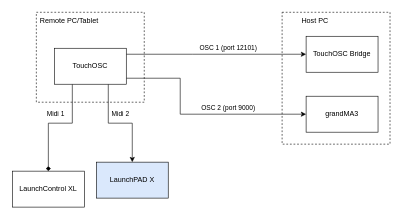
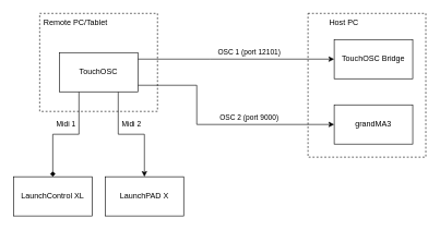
- <mxCell id="10" value="LaunchPAD X" style="rounded=0;whiteSpace=wrap;html=1;fillColor=#dae8fc;" vertex="1" parent="1"><mxGeometry x="160" y="270" width="120" height="60" as="geometry" /></mxCell>
+ <mxCell id="10" value="LaunchPAD X" style="rounded=0;whiteSpace=wrap;html=1;" vertex="1" parent="1"><mxGeometry x="160" y="270" width="120" height="60" as="geometry" /></mxCell>
- <mxCell id="9" value="&lt;div&gt;LaunchControl XL&lt;/div&gt;" style="rounded=0;whiteSpace=wrap;html=1;" vertex="1" parent="1"><mxGeometry x="20" y="285" width="120" height="60" as="geometry" /></mxCell>
+ <mxCell id="9" value="&lt;div&gt;LaunchControl XL&lt;/div&gt;" style="rounded=0;whiteSpace=wrap;html=1;" vertex="1" parent="1"><mxGeometry x="20" y="270" width="120" height="60" as="geometry" /></mxCell>
